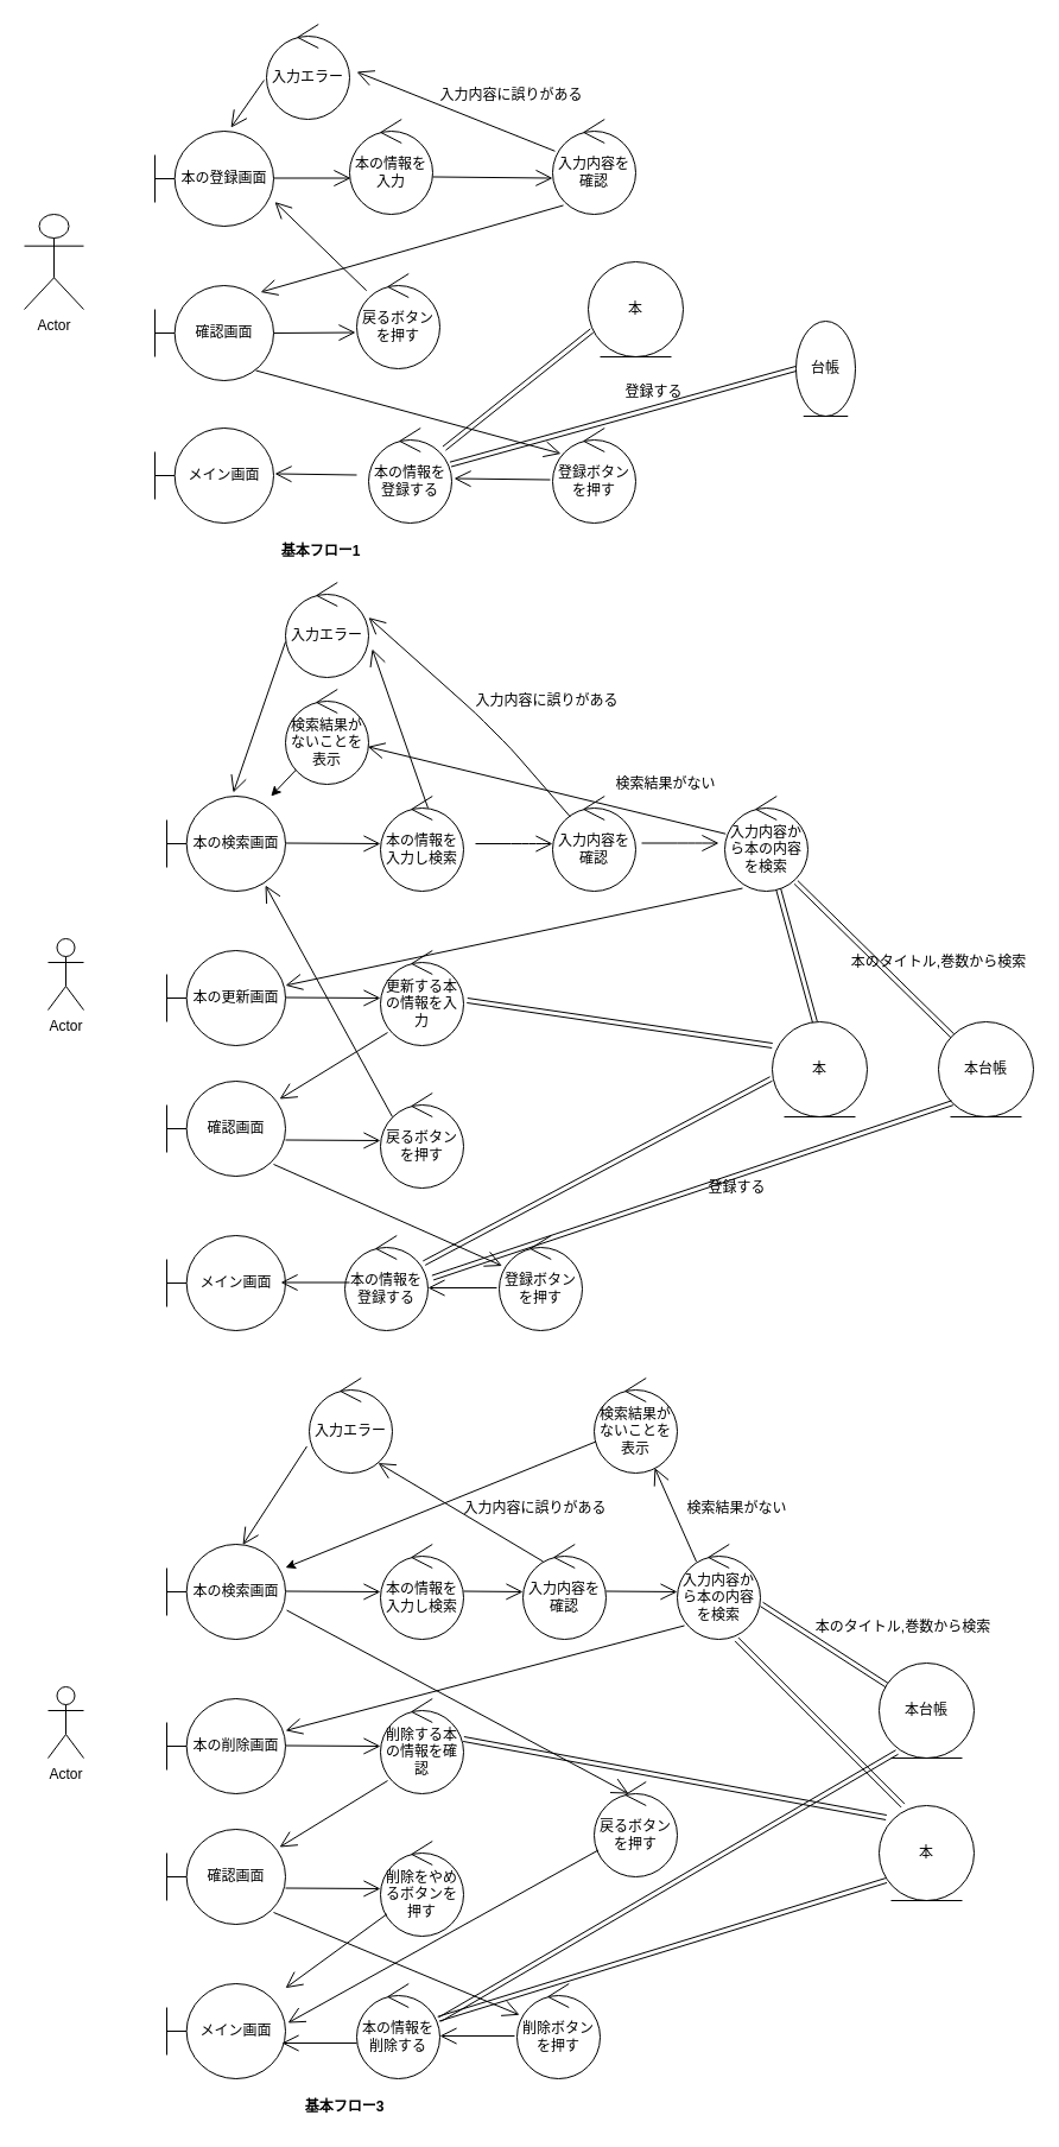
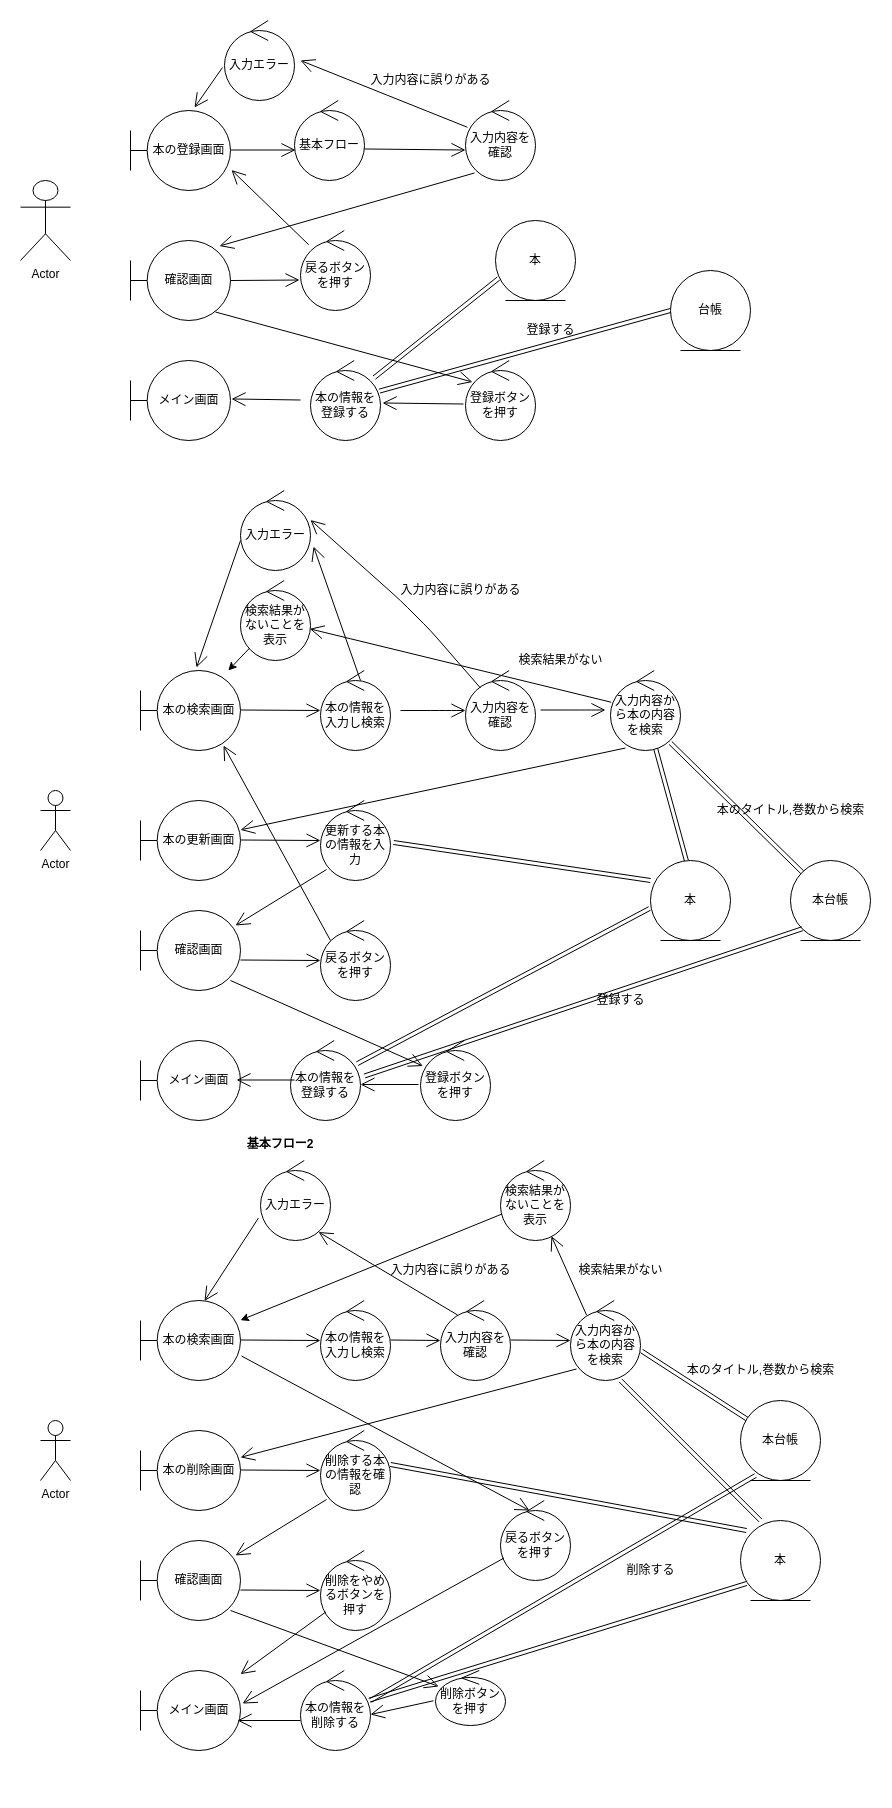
- <mxCell id="4" value="本の情報を入力" style="ellipse;shape=umlControl;whiteSpace=wrap;html=1;" parent="1" vertex="1"><mxGeometry x="294" y="100" width="70" height="80" as="geometry" /></mxCell>
+ <mxCell id="4" value="基本フロー" style="ellipse;shape=umlControl;whiteSpace=wrap;html=1;" parent="1" vertex="1"><mxGeometry x="294" y="100" width="70" height="80" as="geometry" /></mxCell>
- <mxCell id="6" value="台帳" style="ellipse;shape=umlEntity;whiteSpace=wrap;html=1;" parent="1" vertex="1"><mxGeometry x="670" y="270" width="50" height="80" as="geometry" /></mxCell>
+ <mxCell id="6" value="台帳" style="ellipse;shape=umlEntity;whiteSpace=wrap;html=1;" parent="1" vertex="1"><mxGeometry x="670" y="270" width="80" height="80" as="geometry" /></mxCell>
- <mxCell id="65" value="基本フロー1" style="text;align=center;fontStyle=1;verticalAlign=middle;spacingLeft=3;spacingRight=3;strokeColor=none;rotatable=0;points=[[0,0.5],[1,0.5]];portConstraint=eastwest;" parent="1" vertex="1"><mxGeometry x="230" y="450" width="80" height="26" as="geometry" /></mxCell>
+ <mxCell id="66" value="基本フロー2" style="text;align=center;fontStyle=1;verticalAlign=middle;spacingLeft=3;spacingRight=3;strokeColor=none;rotatable=0;points=[[0,0.5],[1,0.5]];portConstraint=eastwest;" parent="1" vertex="1"><mxGeometry x="240" y="1130" width="80" height="26" as="geometry" /></mxCell>
+ <mxCell id="101" value="削除する" style="text;html=1;align=center;verticalAlign=middle;resizable=0;points=[];autosize=1;strokeColor=none;fillColor=none;" parent="1" vertex="1"><mxGeometry x="620" y="1560" width="60" height="20" as="geometry" /></mxCell>
- <mxCell id="52" value="削除ボタンを押す" style="ellipse;shape=umlControl;whiteSpace=wrap;html=1;" parent="1" vertex="1"><mxGeometry x="435" y="1670" width="70" height="80" as="geometry" /></mxCell>
+ <mxCell id="52" value="削除ボタンを押す" style="ellipse;shape=umlControl;whiteSpace=wrap;html=1;" parent="1" vertex="1"><mxGeometry x="435" y="1670" width="70" height="55" as="geometry" /></mxCell>
- <mxCell id="67" value="基本フロー3" style="text;align=center;fontStyle=1;verticalAlign=middle;spacingLeft=3;spacingRight=3;strokeColor=none;rotatable=0;points=[[0,0.5],[1,0.5]];portConstraint=eastwest;" parent="1" vertex="1"><mxGeometry x="250" y="1760" width="80" height="26" as="geometry" /></mxCell>
